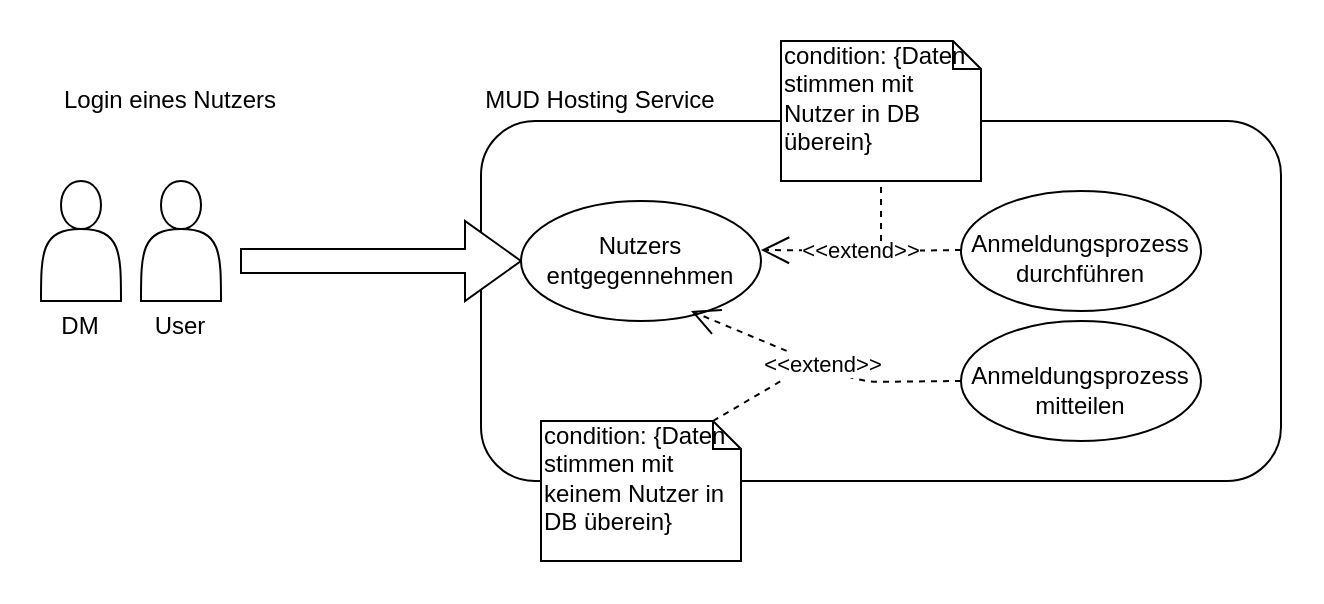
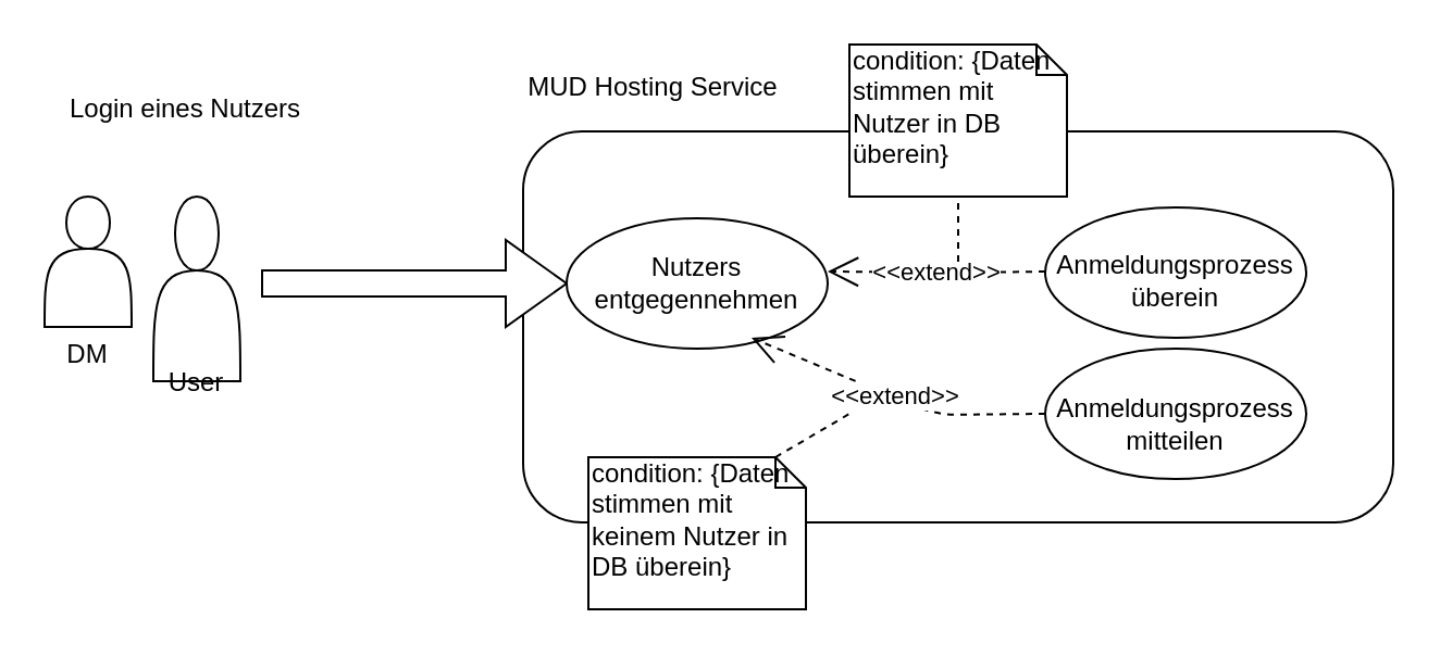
- <mxCell id="4" value="MUD Hosting Service" style="text;html=1;strokeColor=none;fillColor=none;align=center;verticalAlign=middle;whiteSpace=wrap;rounded=0;" vertex="1" parent="1"><mxGeometry x="220" y="40" width="160" height="20" as="geometry" /></mxCell>
+ <mxCell id="4" value="MUD Hosting Service" style="text;html=1;strokeColor=none;fillColor=none;align=center;verticalAlign=middle;whiteSpace=wrap;rounded=0;" vertex="1" parent="1"><mxGeometry x="220" y="30" width="160" height="20" as="geometry" /></mxCell>
- <mxCell id="3" value="&lt;br&gt;&lt;br&gt;&lt;br&gt;&lt;br&gt;&lt;br&gt;&lt;br&gt;User" style="shape=actor;whiteSpace=wrap;html=1;" parent="1" vertex="1"><mxGeometry x="70" y="90" width="40" height="60" as="geometry" /></mxCell>
+ <mxCell id="3" value="&lt;br&gt;&lt;br&gt;&lt;br&gt;&lt;br&gt;&lt;br&gt;&lt;br&gt;User" style="shape=actor;whiteSpace=wrap;html=1;" parent="1" vertex="1"><mxGeometry x="70" y="90" width="40" height="85" as="geometry" /></mxCell>
- <mxCell id="13" value="Anmeldungsprozess durchführen" style="text;html=1;strokeColor=none;fillColor=none;align=center;verticalAlign=middle;whiteSpace=wrap;rounded=0;" vertex="1" parent="1"><mxGeometry x="490" y="104" width="100" height="50" as="geometry" /></mxCell>
+ <mxCell id="13" value="Anmeldungsprozess überein" style="text;html=1;strokeColor=none;fillColor=none;align=center;verticalAlign=middle;whiteSpace=wrap;rounded=0;" vertex="1" parent="1"><mxGeometry x="490" y="104" width="100" height="50" as="geometry" /></mxCell>
